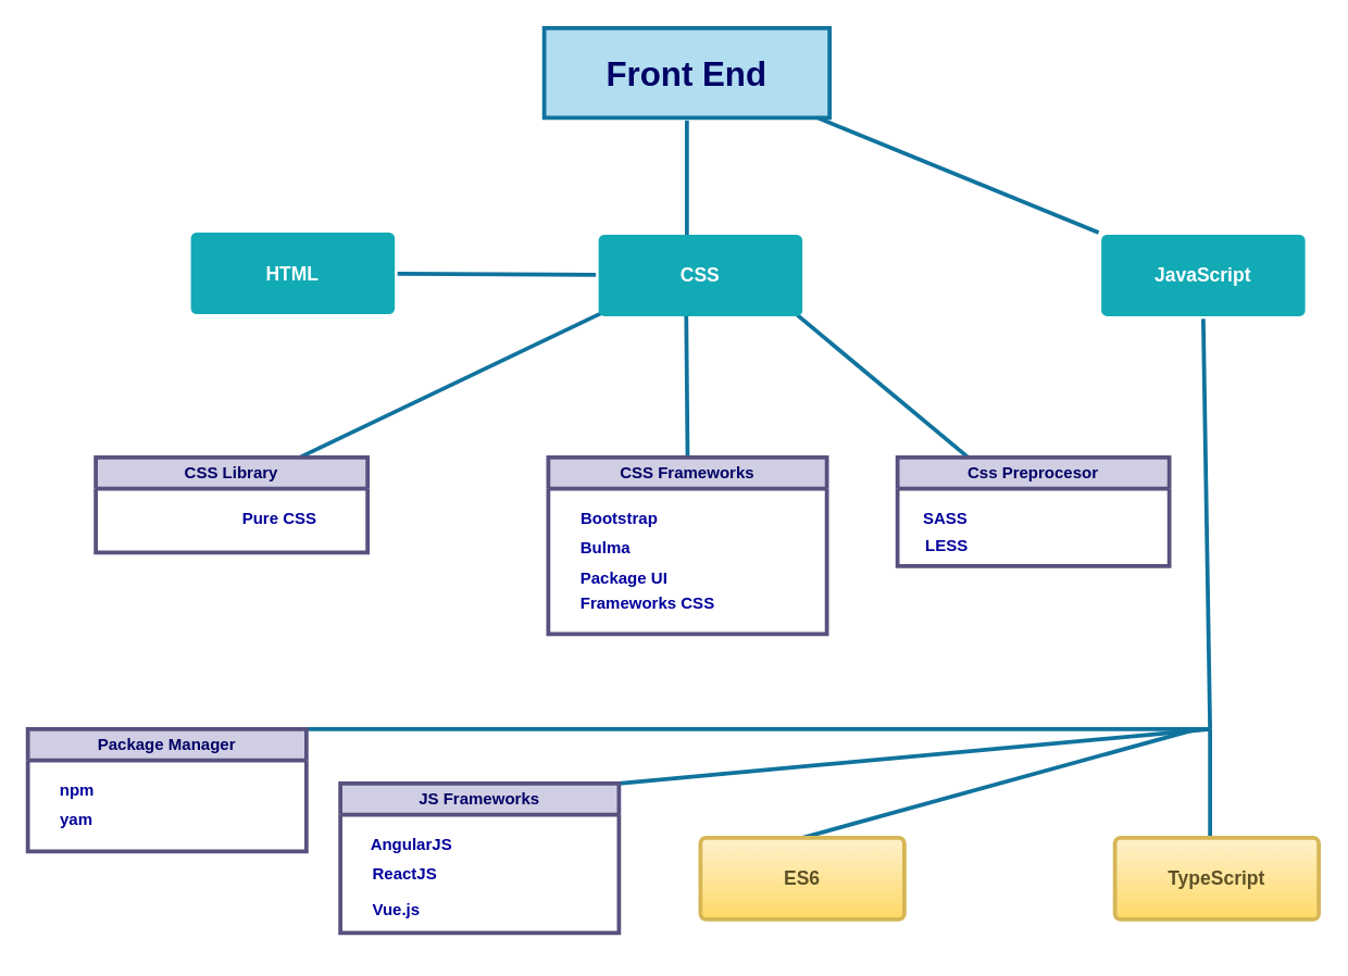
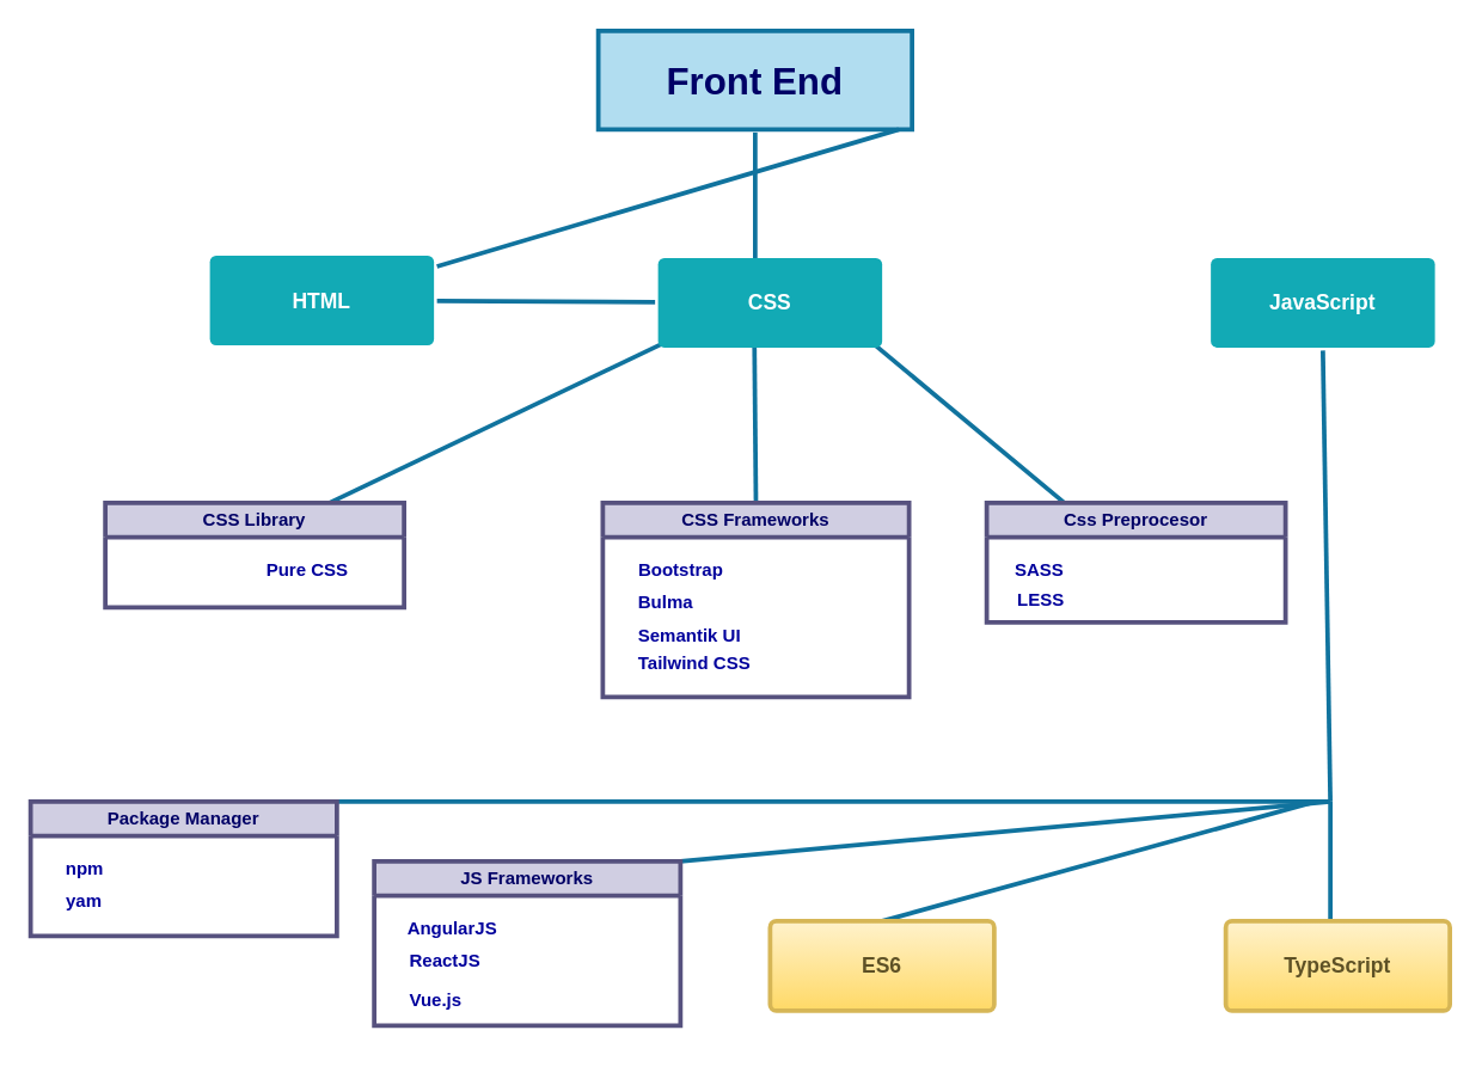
- <mxCell id="3" value="" style="endArrow=none;html=1;rounded=0;strokeWidth=3;fillColor=#b1ddf0;strokeColor=#10739e;exitX=0.949;exitY=0.971;exitDx=0;exitDy=0;exitPerimeter=0;" parent="1" source="2" target="7" edge="1"><mxGeometry width="50" height="50" relative="1" as="geometry"><mxPoint x="580" y="86" as="sourcePoint" /><mxPoint x="720" y="176" as="targetPoint" /></mxGeometry></mxCell>
+ <mxCell id="3" value="" style="endArrow=none;html=1;rounded=0;strokeWidth=3;fillColor=#b1ddf0;strokeColor=#10739e;exitX=0.949;exitY=0.971;exitDx=0;exitDy=0;exitPerimeter=0;" parent="1" source="2" target="6" edge="1"><mxGeometry width="50" height="50" relative="1" as="geometry"><mxPoint x="580" y="86" as="sourcePoint" /><mxPoint x="720" y="176" as="targetPoint" /></mxGeometry></mxCell>
- <mxCell id="21" value="&lt;font color=&quot;#00009c&quot;&gt;Package UI&lt;br&gt;&lt;/font&gt;" style="text;html=1;align=left;verticalAlign=middle;resizable=0;points=[];autosize=1;strokeColor=none;fillColor=none;fontStyle=1" parent="1" vertex="1"><mxGeometry x="425" y="410" width="90" height="30" as="geometry" /></mxCell>
+ <mxCell id="21" value="&lt;font color=&quot;#00009c&quot;&gt;Semantik UI&lt;br&gt;&lt;/font&gt;" style="text;html=1;align=left;verticalAlign=middle;resizable=0;points=[];autosize=1;strokeColor=none;fillColor=none;fontStyle=1" parent="1" vertex="1"><mxGeometry x="425" y="410" width="90" height="30" as="geometry" /></mxCell>
- <mxCell id="17" value="&lt;font color=&quot;#00009c&quot;&gt;Frameworks CSS&lt;br&gt;&lt;br&gt;&lt;/font&gt;" style="text;html=1;align=left;verticalAlign=middle;resizable=0;points=[];autosize=1;strokeColor=none;fillColor=none;fontStyle=1" parent="14" vertex="1"><mxGeometry x="22" y="95" width="100" height="40" as="geometry" /></mxCell>
+ <mxCell id="17" value="&lt;font color=&quot;#00009c&quot;&gt;Tailwind CSS&lt;br&gt;&lt;br&gt;&lt;/font&gt;" style="text;html=1;align=left;verticalAlign=middle;resizable=0;points=[];autosize=1;strokeColor=none;fillColor=none;fontStyle=1" parent="14" vertex="1"><mxGeometry x="22" y="95" width="100" height="40" as="geometry" /></mxCell>
